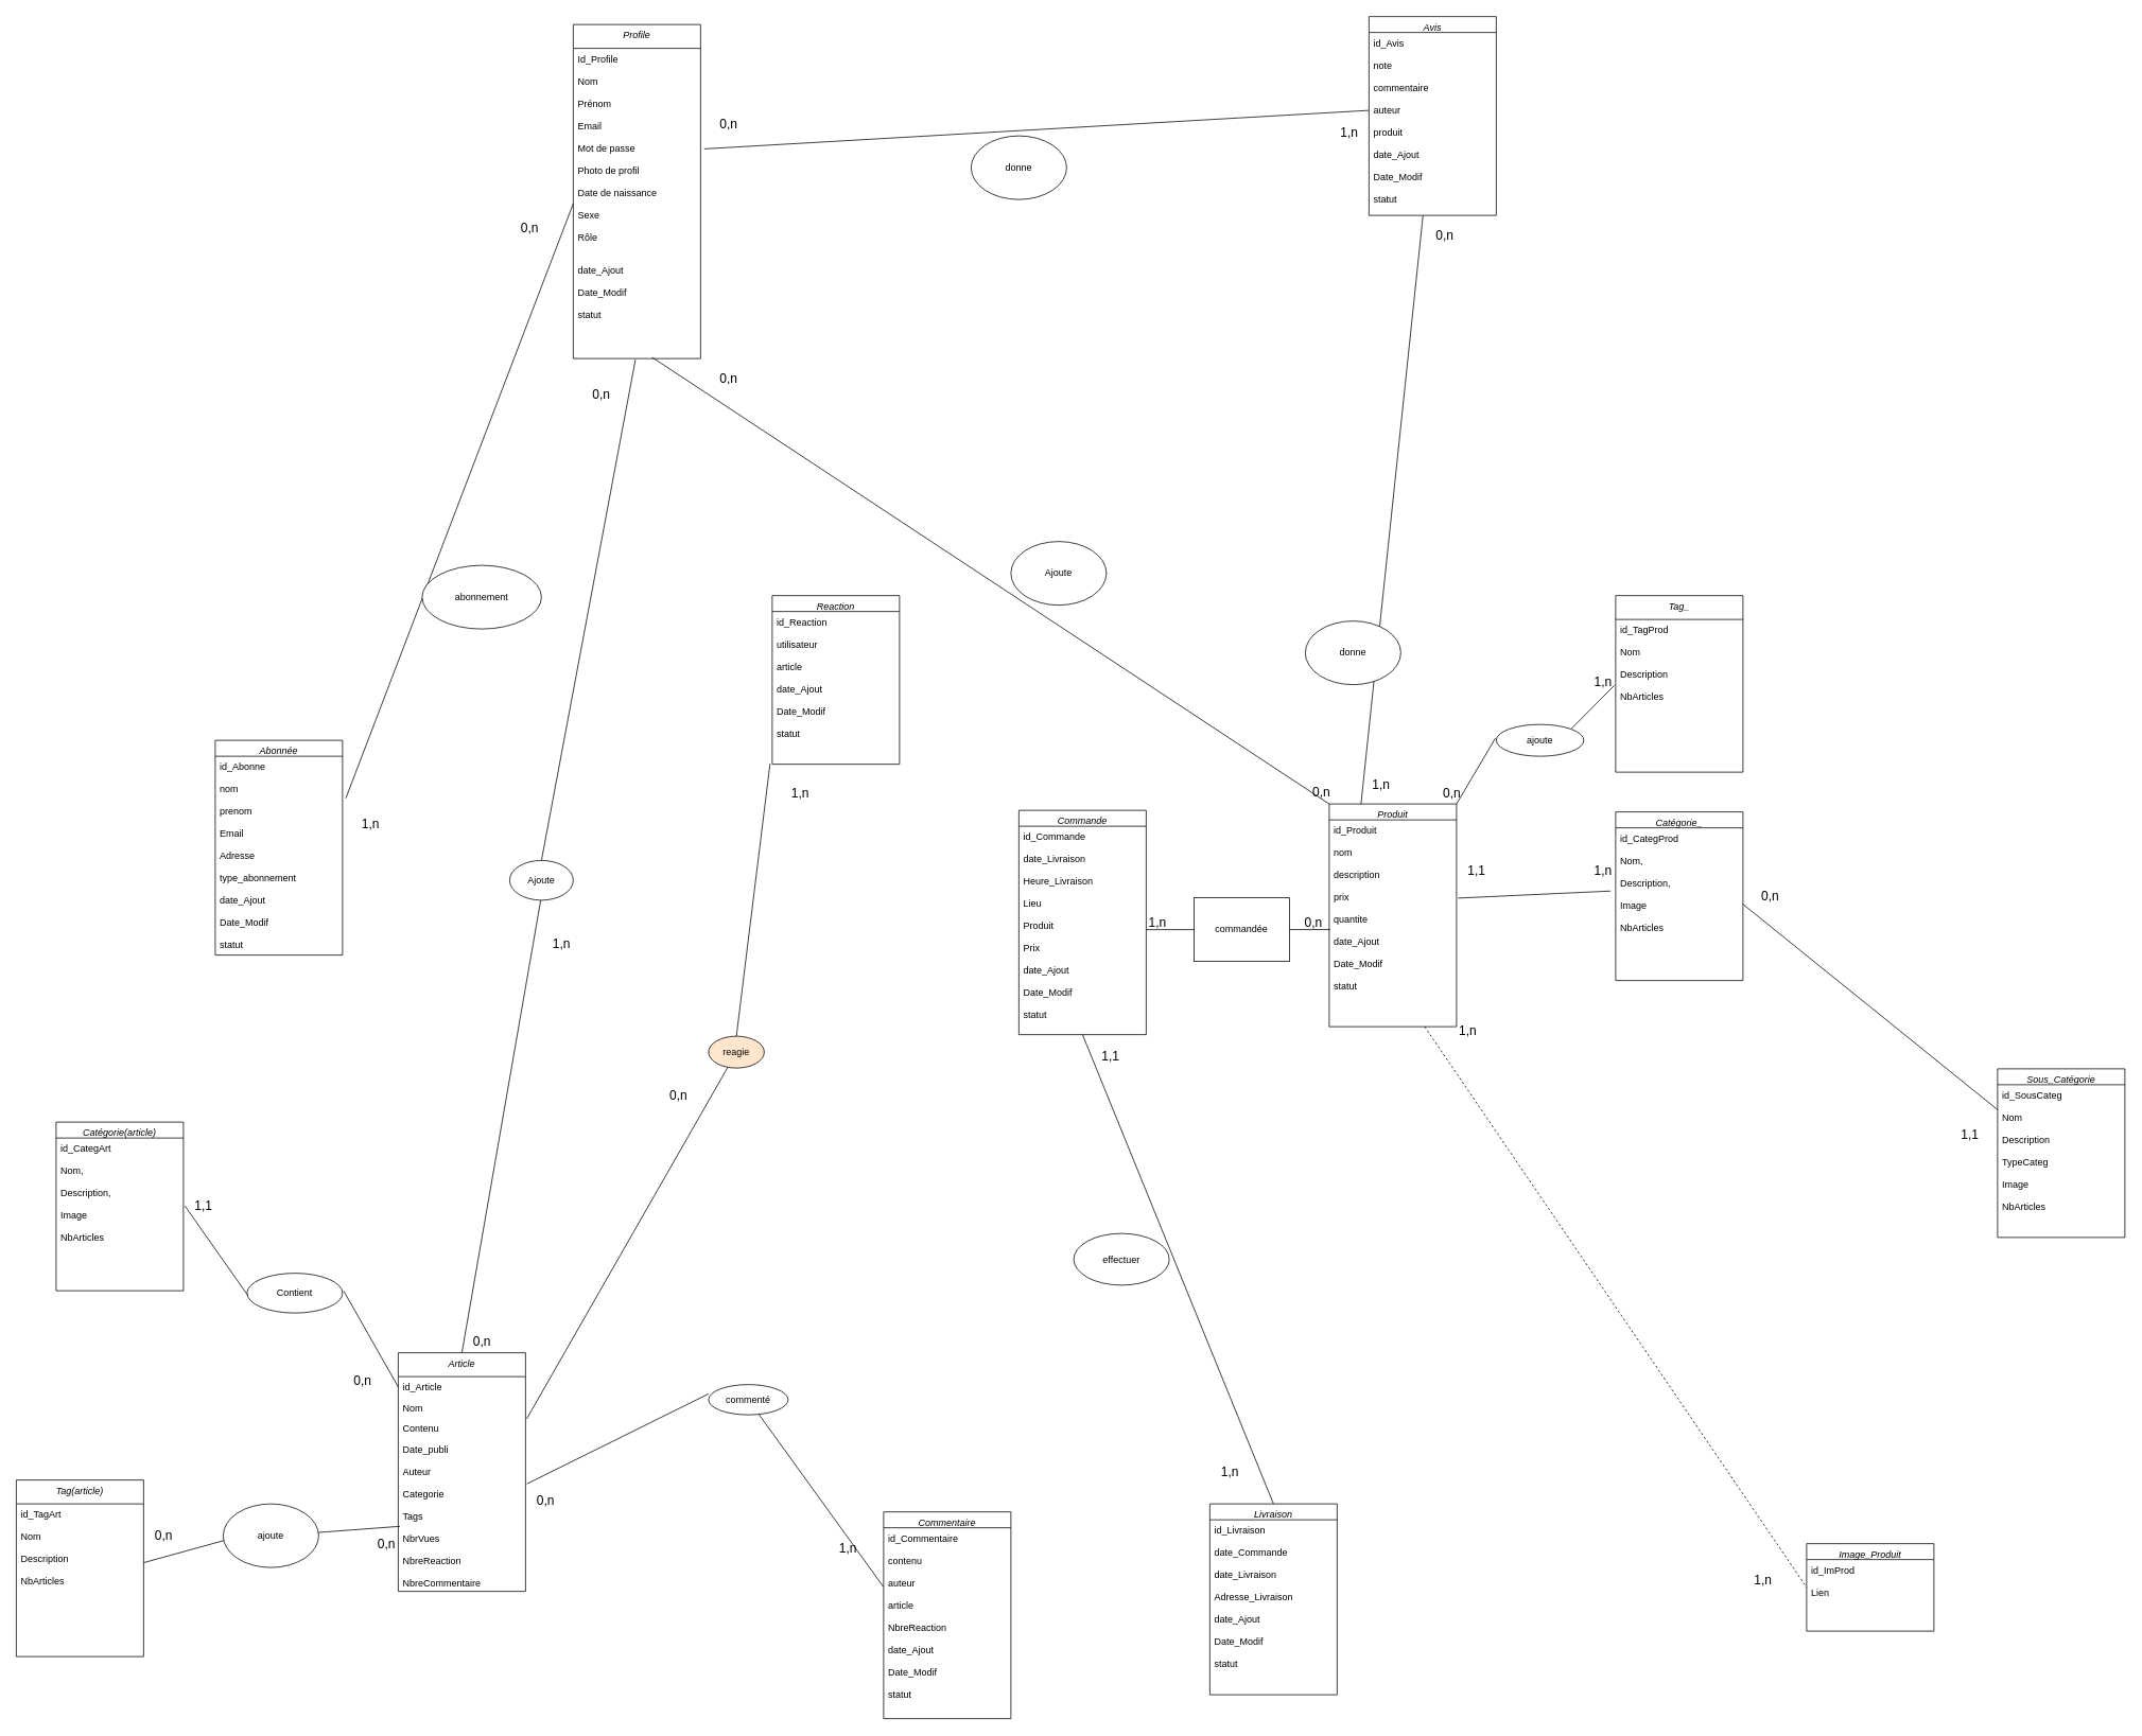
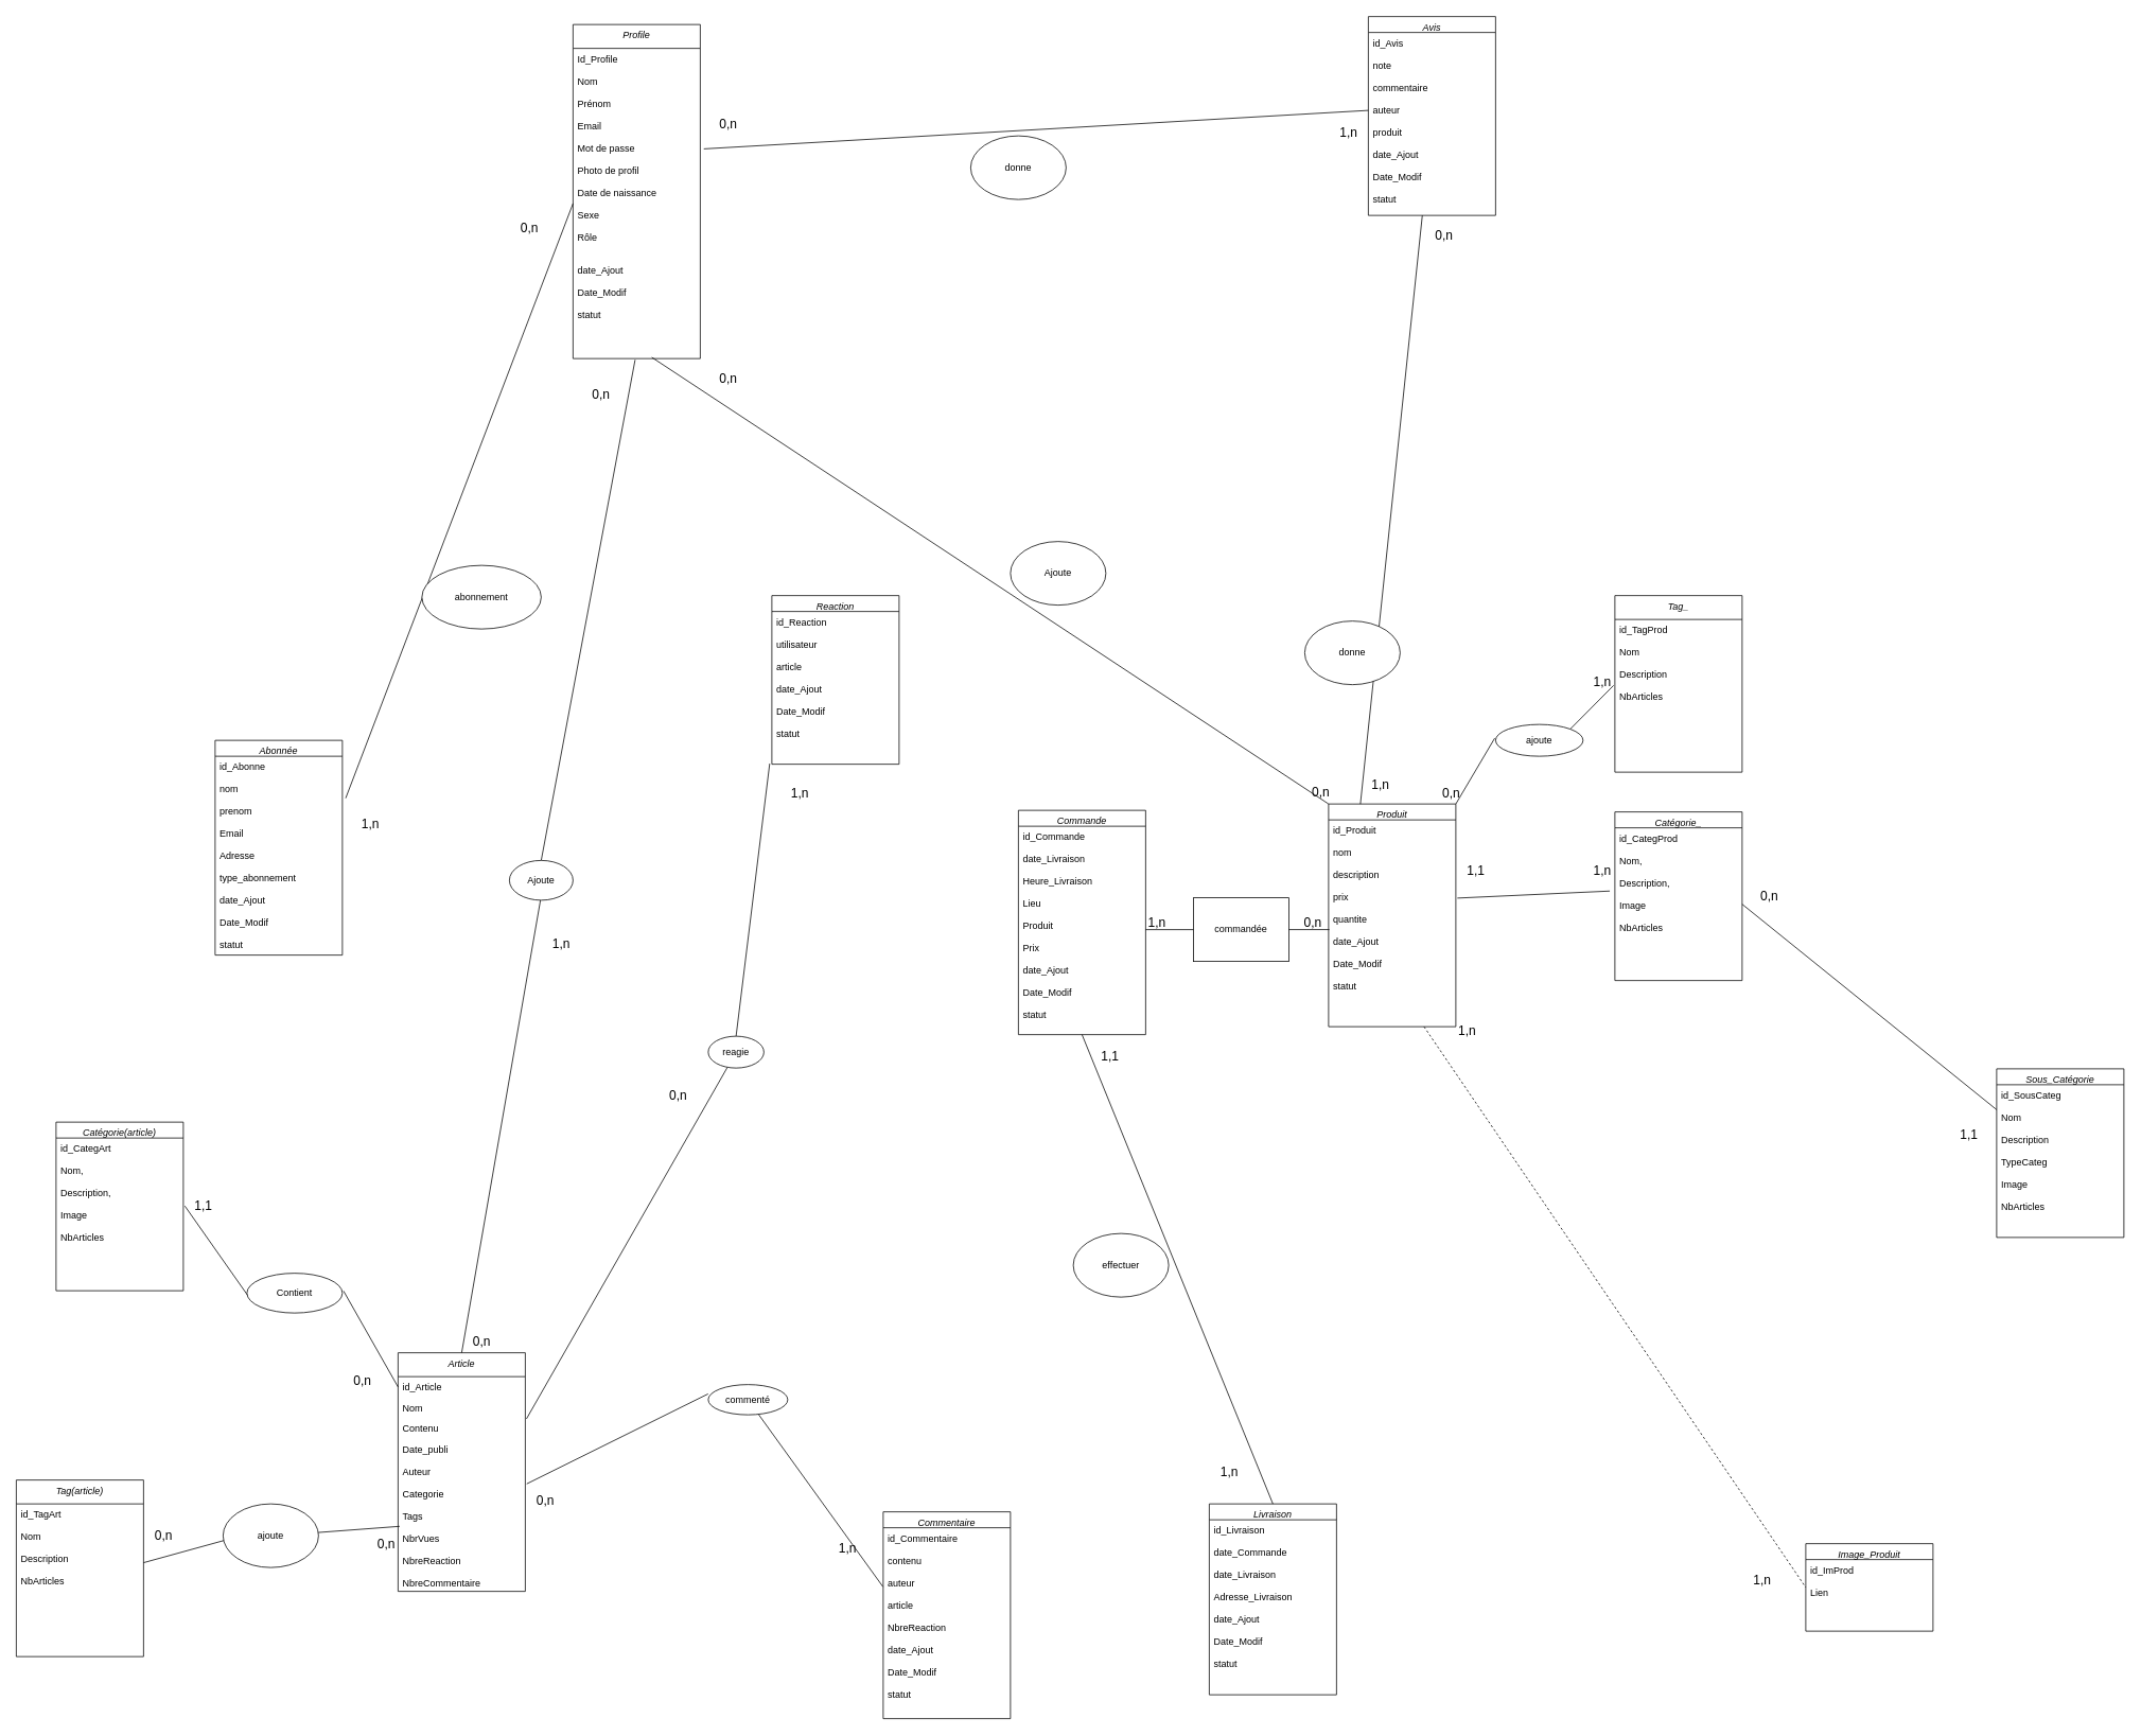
- <mxCell id="44" value="reagie" style="ellipse;whiteSpace=wrap;html=1;fillColor=#ffe6cc;" parent="1" vertex="1"><mxGeometry x="890" y="1302" width="70" height="40" as="geometry" /></mxCell>
+ <mxCell id="44" value="reagie" style="ellipse;whiteSpace=wrap;html=1;" parent="1" vertex="1"><mxGeometry x="890" y="1302" width="70" height="40" as="geometry" /></mxCell>
- <mxCell id="59" value="effectuer" style="ellipse;whiteSpace=wrap;html=1;" parent="1" vertex="1"><mxGeometry x="1349" y="1550" width="120" height="65" as="geometry" /></mxCell>
+ <mxCell id="59" value="effectuer" style="ellipse;whiteSpace=wrap;html=1;" parent="1" vertex="1"><mxGeometry x="1349" y="1550" width="120" height="80" as="geometry" /></mxCell>
